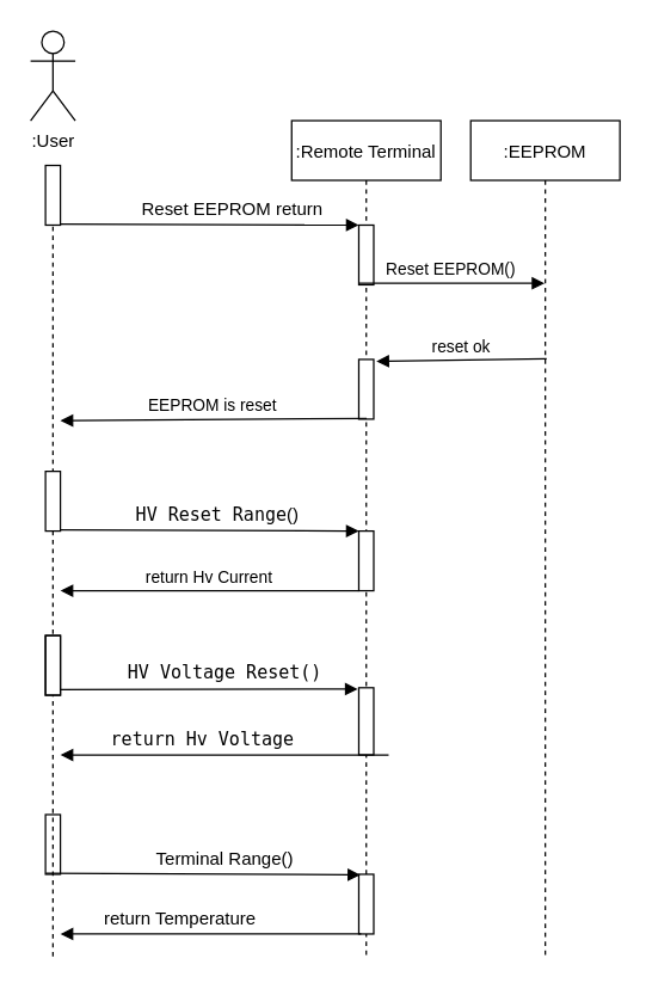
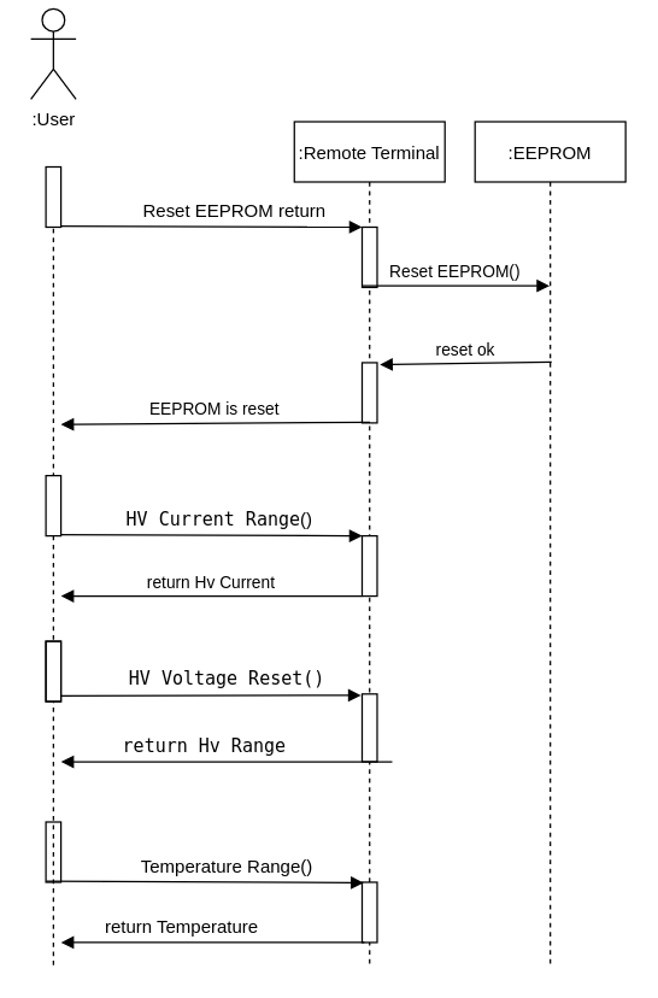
- <mxCell id="5" value=":User" style="shape=umlActor;verticalLabelPosition=bottom;verticalAlign=top;html=1;outlineConnect=0;" parent="1" vertex="1"><mxGeometry x="20" y="20" width="30" height="60" as="geometry" /></mxCell>
+ <mxCell id="5" value=":User" style="shape=umlActor;verticalLabelPosition=bottom;verticalAlign=top;html=1;outlineConnect=0;" parent="1" vertex="1"><mxGeometry x="20" y="5" width="30" height="60" as="geometry" /></mxCell>
- <mxCell id="14" value="&lt;font style=&quot;font-size: 12px&quot;&gt;&lt;span style=&quot;left: 240px ; top: 868.78px ; font-family: monospace ; transform: scalex(1)&quot;&gt;HV Reset Range&lt;/span&gt;&lt;/font&gt;()" style="text;html=1;align=center;verticalAlign=middle;resizable=0;points=[];autosize=1;" parent="1" vertex="1"><mxGeometry x="75" y="335" width="140" height="20" as="geometry" /></mxCell>
+ <mxCell id="14" value="&lt;font style=&quot;font-size: 12px&quot;&gt;&lt;span style=&quot;left: 240px ; top: 868.78px ; font-family: monospace ; transform: scalex(1)&quot;&gt;HV Current Range&lt;/span&gt;&lt;/font&gt;()" style="text;html=1;align=center;verticalAlign=middle;resizable=0;points=[];autosize=1;" parent="1" vertex="1"><mxGeometry x="75" y="335" width="140" height="20" as="geometry" /></mxCell>
- <mxCell id="22" value="&lt;font style=&quot;font-size: 12px&quot;&gt;&lt;span style=&quot;left: 240px ; top: 894.78px ; font-family: monospace ; transform: scalex(1)&quot;&gt;return Hv Voltage&lt;/span&gt;&lt;/font&gt;" style="text;html=1;align=center;verticalAlign=middle;resizable=0;points=[];autosize=1;" parent="1" vertex="1"><mxGeometry x="70" y="485" width="130" height="20" as="geometry" /></mxCell>
+ <mxCell id="22" value="&lt;font style=&quot;font-size: 12px&quot;&gt;&lt;span style=&quot;left: 240px ; top: 894.78px ; font-family: monospace ; transform: scalex(1)&quot;&gt;return Hv Range&lt;/span&gt;&lt;/font&gt;" style="text;html=1;align=center;verticalAlign=middle;resizable=0;points=[];autosize=1;" parent="1" vertex="1"><mxGeometry x="70" y="485" width="130" height="20" as="geometry" /></mxCell>
- <mxCell id="25" value="Terminal Range()" style="text;html=1;align=center;verticalAlign=middle;resizable=0;points=[];autosize=1;" parent="1" vertex="1"><mxGeometry x="80" y="565" width="140" height="20" as="geometry" /></mxCell>
+ <mxCell id="25" value="Temperature Range()" style="text;html=1;align=center;verticalAlign=middle;resizable=0;points=[];autosize=1;" parent="1" vertex="1"><mxGeometry x="80" y="565" width="140" height="20" as="geometry" /></mxCell>
